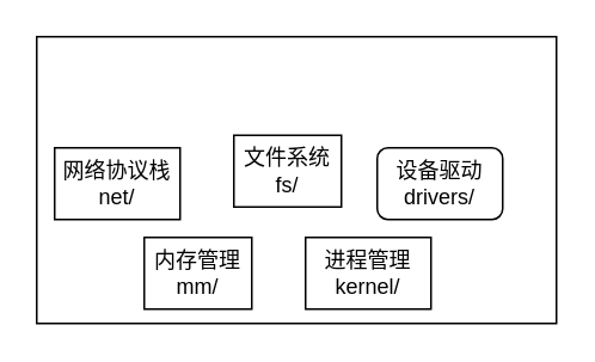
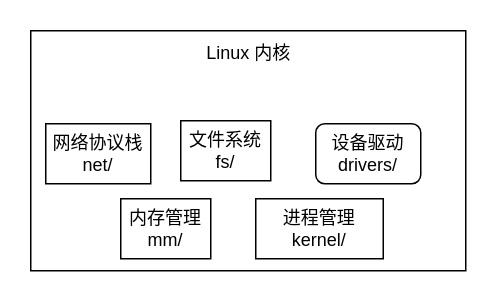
+ <mxCell id="3" value="Linux 内核" style="text;html=1;align=center;verticalAlign=middle;resizable=0;points=[];autosize=1;strokeColor=none;fillColor=none;" vertex="1" parent="1"><mxGeometry x="125" y="20" width="80" height="30" as="geometry" /></mxCell>
- <mxCell id="5" value="&lt;span style=&quot;background-color: transparent; color: light-dark(rgb(0, 0, 0), rgb(255, 255, 255));&quot;&gt;文件系统 fs/&lt;/span&gt;" style="rounded=0;whiteSpace=wrap;html=1;" vertex="1" parent="1"><mxGeometry x="130" y="75" width="60" height="40" as="geometry" /></mxCell>
+ <mxCell id="5" value="&lt;span style=&quot;background-color: transparent; color: light-dark(rgb(0, 0, 0), rgb(255, 255, 255));&quot;&gt;文件系统 fs/&lt;/span&gt;" style="rounded=0;whiteSpace=wrap;html=1;" vertex="1" parent="1"><mxGeometry x="120" y="80" width="60" height="40" as="geometry" /></mxCell>
- <mxCell id="8" value="进程管理 kernel/" style="rounded=0;whiteSpace=wrap;html=1;" vertex="1" parent="1"><mxGeometry x="170" y="132" width="70" height="40" as="geometry" /></mxCell>
+ <mxCell id="8" value="进程管理 kernel/" style="rounded=0;whiteSpace=wrap;html=1;" vertex="1" parent="1"><mxGeometry x="170" y="132" width="85" height="40" as="geometry" /></mxCell>
